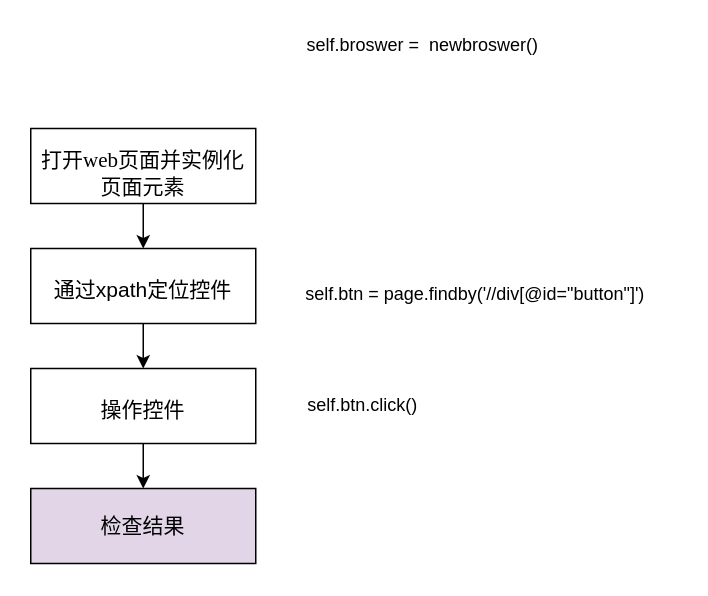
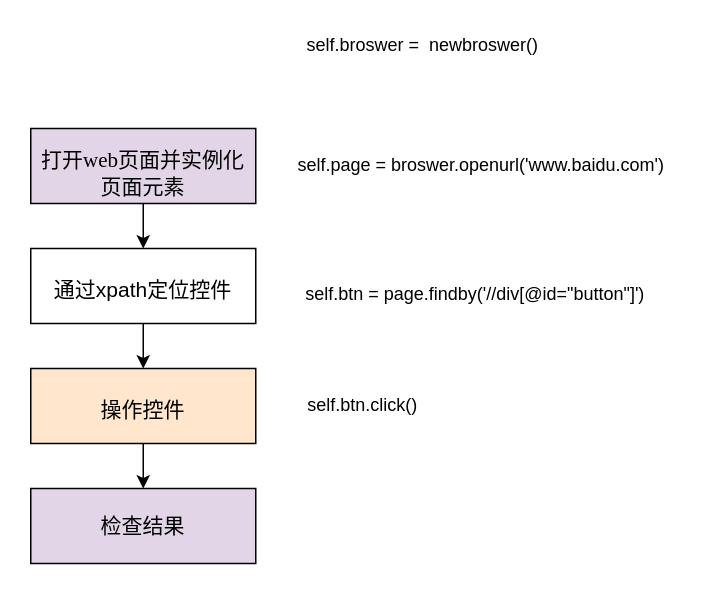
- <mxCell id="3" value="&lt;p style=&quot;line-height: 120%; margin-top: 10pt; margin-bottom: 0pt; margin-left: 0in; text-indent: 0in; direction: ltr; unicode-bidi: embed; word-break: normal; font-size: 14px;&quot;&gt;&lt;span&gt;打开&lt;/span&gt;&lt;span style=&quot;font-family: &amp;quot;rockwell&amp;quot;&quot;&gt;web&lt;/span&gt;&lt;span&gt;页面并实例化页面元素&lt;/span&gt;&lt;/p&gt;" style="rounded=0;whiteSpace=wrap;html=1;align=center;verticalAlign=bottom;" vertex="1" parent="1"><mxGeometry x="20" y="85" width="150" height="50" as="geometry" /></mxCell>
+ <mxCell id="3" value="&lt;p style=&quot;line-height: 120%; margin-top: 10pt; margin-bottom: 0pt; margin-left: 0in; text-indent: 0in; direction: ltr; unicode-bidi: embed; word-break: normal; font-size: 14px;&quot;&gt;&lt;span&gt;打开&lt;/span&gt;&lt;span style=&quot;font-family: &amp;quot;rockwell&amp;quot;&quot;&gt;web&lt;/span&gt;&lt;span&gt;页面并实例化页面元素&lt;/span&gt;&lt;/p&gt;" style="rounded=0;whiteSpace=wrap;html=1;align=center;verticalAlign=bottom;fillColor=#e1d5e7;" vertex="1" parent="1"><mxGeometry x="20" y="85" width="150" height="50" as="geometry" /></mxCell>
+ <mxCell id="5" value="self.page = broswer.openurl('www.baidu.com')" style="text;html=1;align=center;verticalAlign=middle;resizable=0;points=[];autosize=1;" vertex="1" parent="1"><mxGeometry x="190" y="100" width="260" height="20" as="geometry" /></mxCell>
- <mxCell id="10" value="&lt;p style=&quot;line-height: 120% ; margin-top: 10pt ; margin-bottom: 0pt ; margin-left: 0in ; text-indent: 0in ; text-align: left ; direction: ltr ; unicode-bidi: embed ; word-break: normal ; font-size: 14px&quot;&gt;操作控件&lt;/p&gt;" style="rounded=0;whiteSpace=wrap;html=1;align=center;verticalAlign=top;" vertex="1" parent="1"><mxGeometry x="20" y="245" width="150" height="50" as="geometry" /></mxCell>
+ <mxCell id="10" value="&lt;p style=&quot;line-height: 120% ; margin-top: 10pt ; margin-bottom: 0pt ; margin-left: 0in ; text-indent: 0in ; text-align: left ; direction: ltr ; unicode-bidi: embed ; word-break: normal ; font-size: 14px&quot;&gt;操作控件&lt;/p&gt;" style="rounded=0;whiteSpace=wrap;html=1;align=center;verticalAlign=top;fillColor=#ffe6cc;" vertex="1" parent="1"><mxGeometry x="20" y="245" width="150" height="50" as="geometry" /></mxCell>
